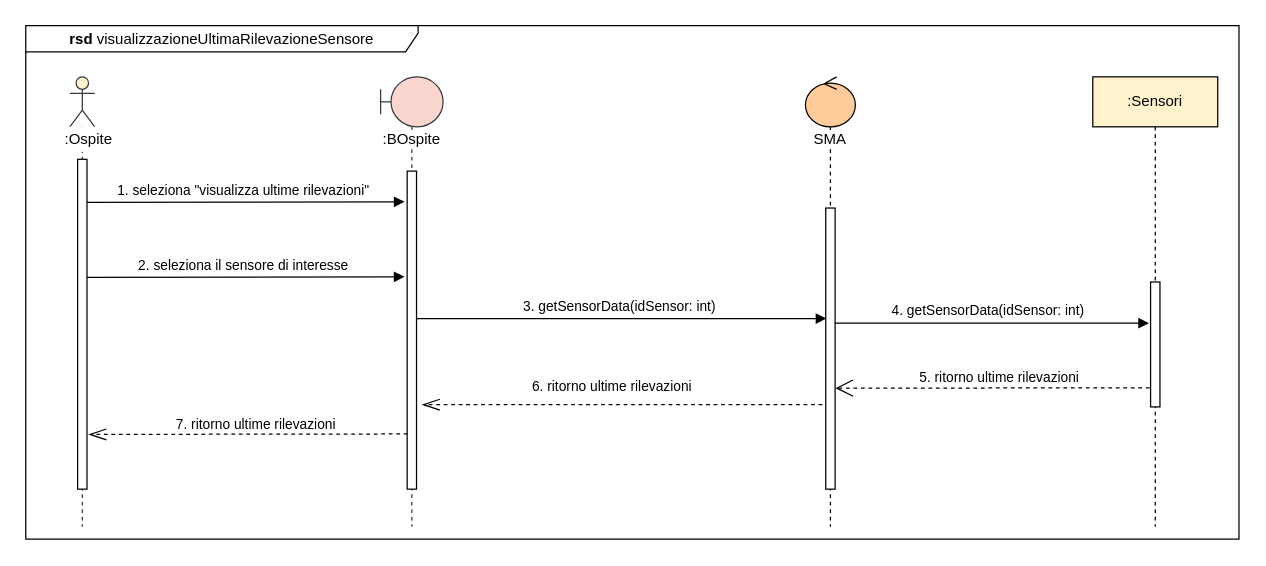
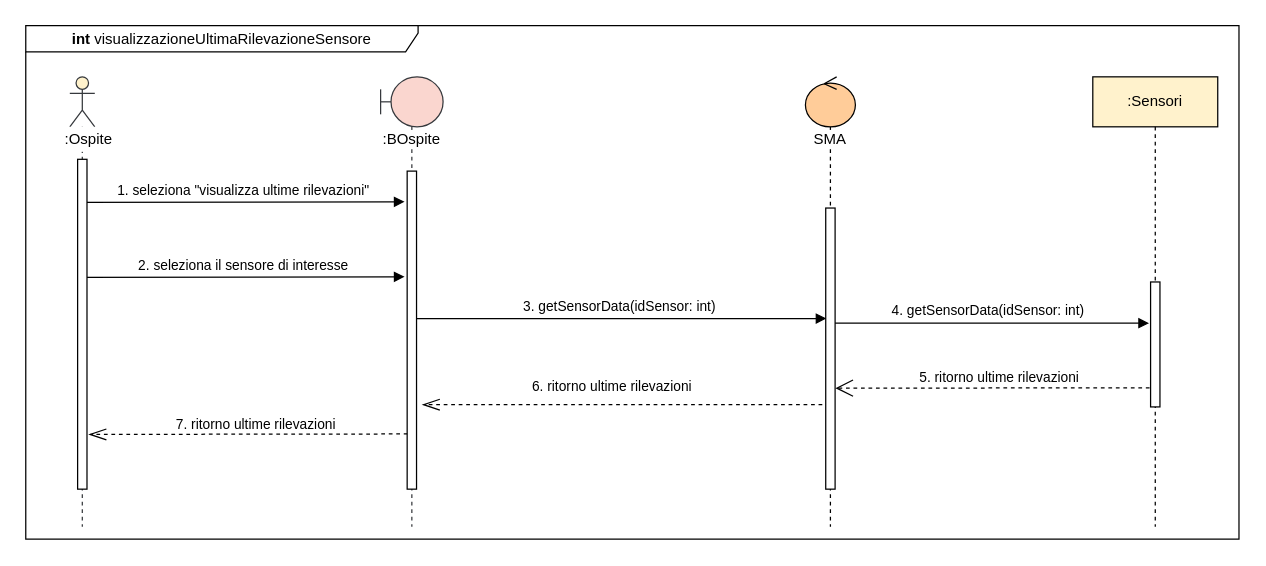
- <mxCell id="21" value="&lt;b&gt;rsd &lt;/b&gt;visualizzazioneUltimaRilevazioneSensore" style="shape=umlFrame;whiteSpace=wrap;html=1;width=314;height=21;" parent="1" vertex="1"><mxGeometry x="20" y="20" width="971" height="411" as="geometry" /></mxCell>
+ <mxCell id="21" value="&lt;b&gt;int &lt;/b&gt;visualizzazioneUltimaRilevazioneSensore" style="shape=umlFrame;whiteSpace=wrap;html=1;width=314;height=21;" parent="1" vertex="1"><mxGeometry x="20" y="20" width="971" height="411" as="geometry" /></mxCell>
